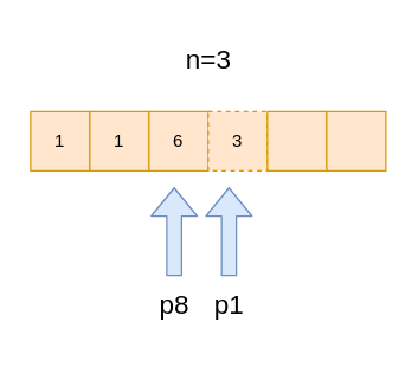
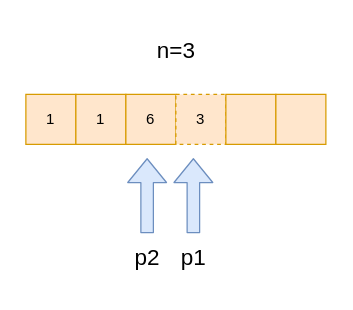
- <mxCell id="11" value="p8" style="text;html=1;align=center;verticalAlign=middle;resizable=0;points=[];autosize=1;strokeColor=none;fillColor=none;fontSize=18;" vertex="1" parent="9"><mxGeometry y="60" width="40" height="40" as="geometry" /></mxCell>
+ <mxCell id="11" value="p2" style="text;html=1;align=center;verticalAlign=middle;resizable=0;points=[];autosize=1;strokeColor=none;fillColor=none;fontSize=18;" vertex="1" parent="9"><mxGeometry y="60" width="40" height="40" as="geometry" /></mxCell>
